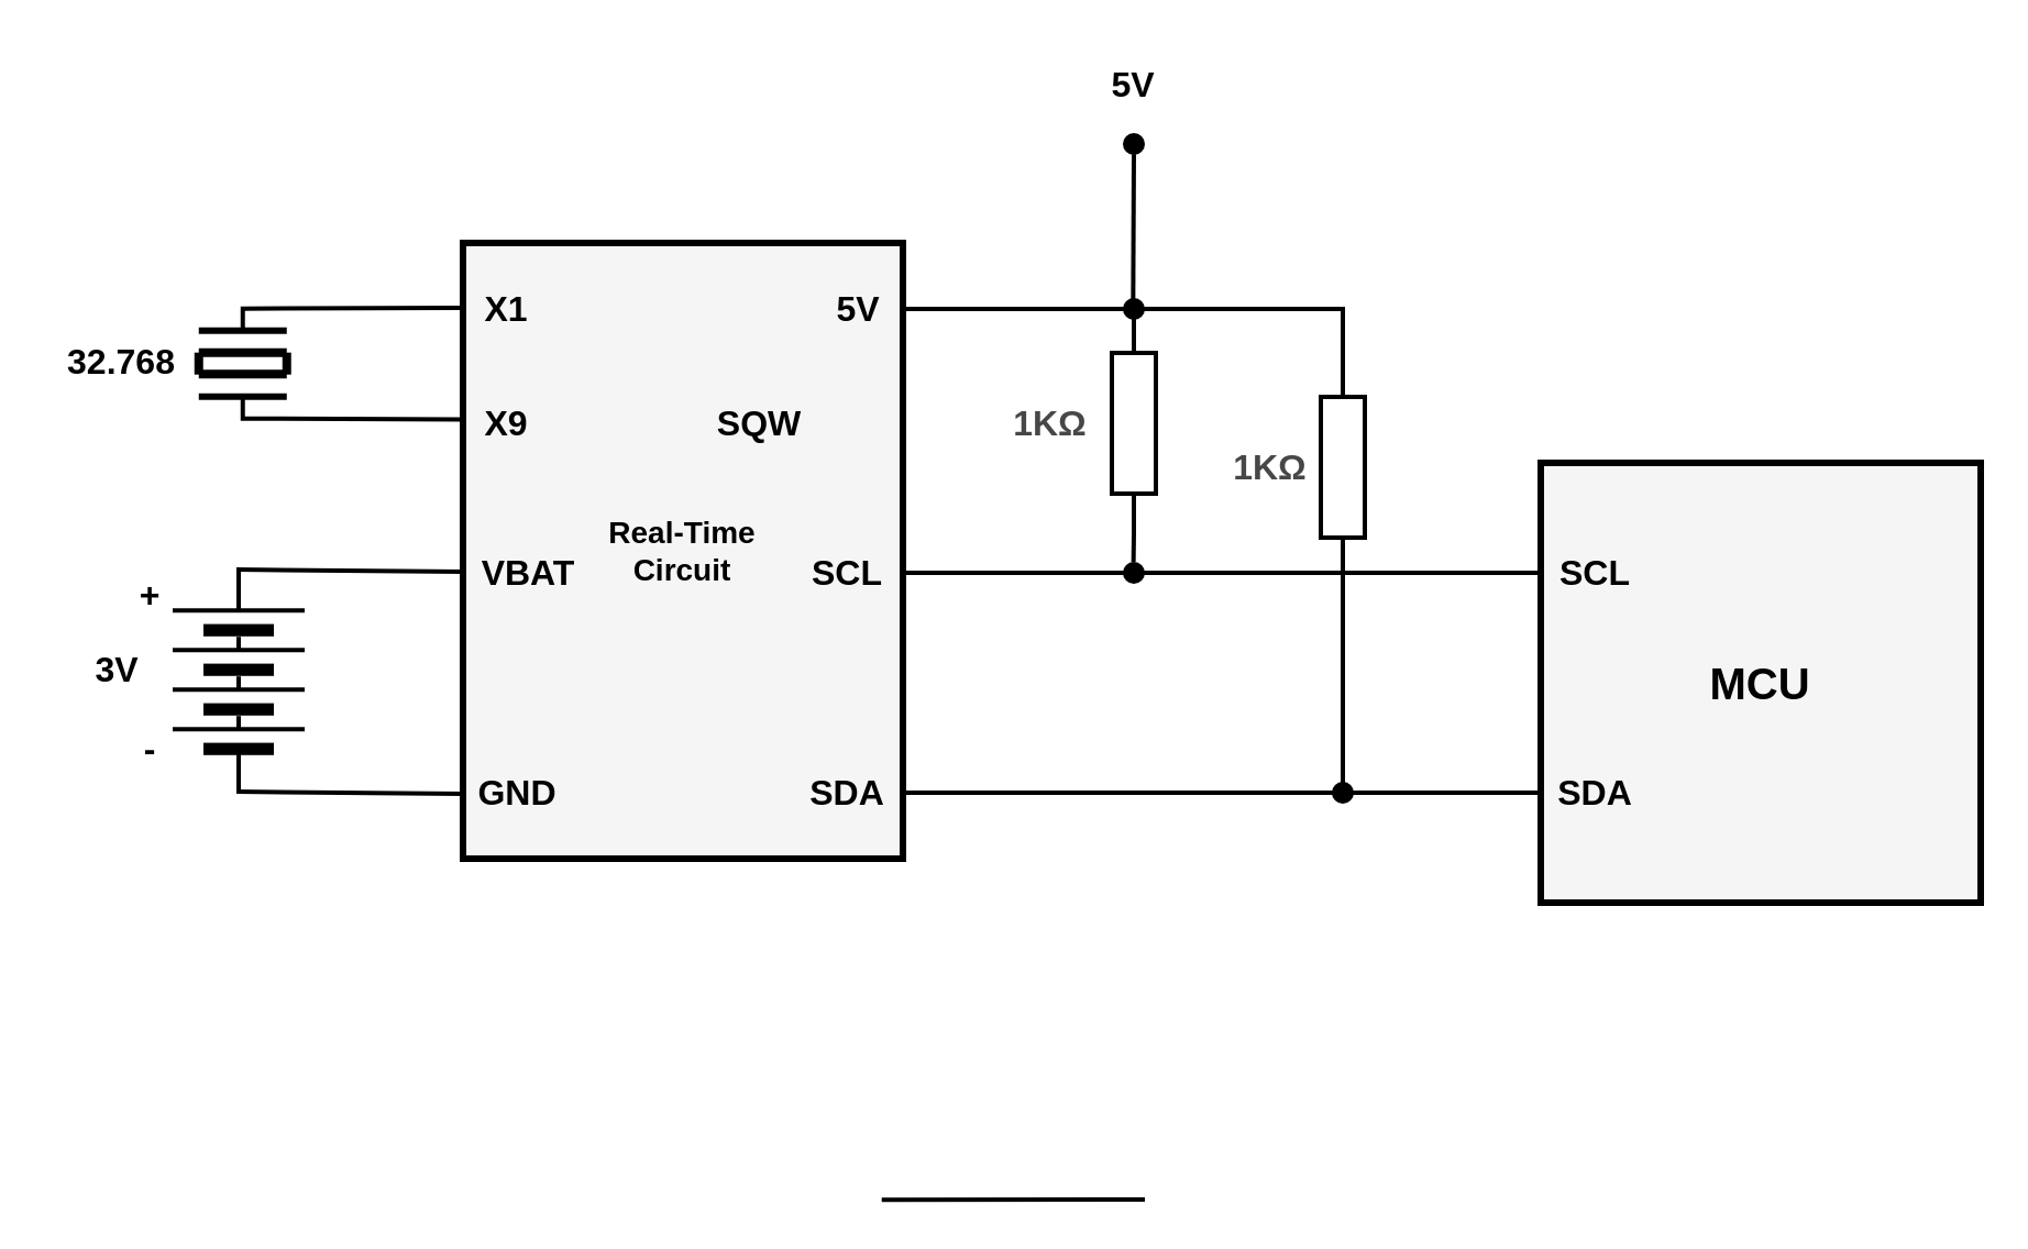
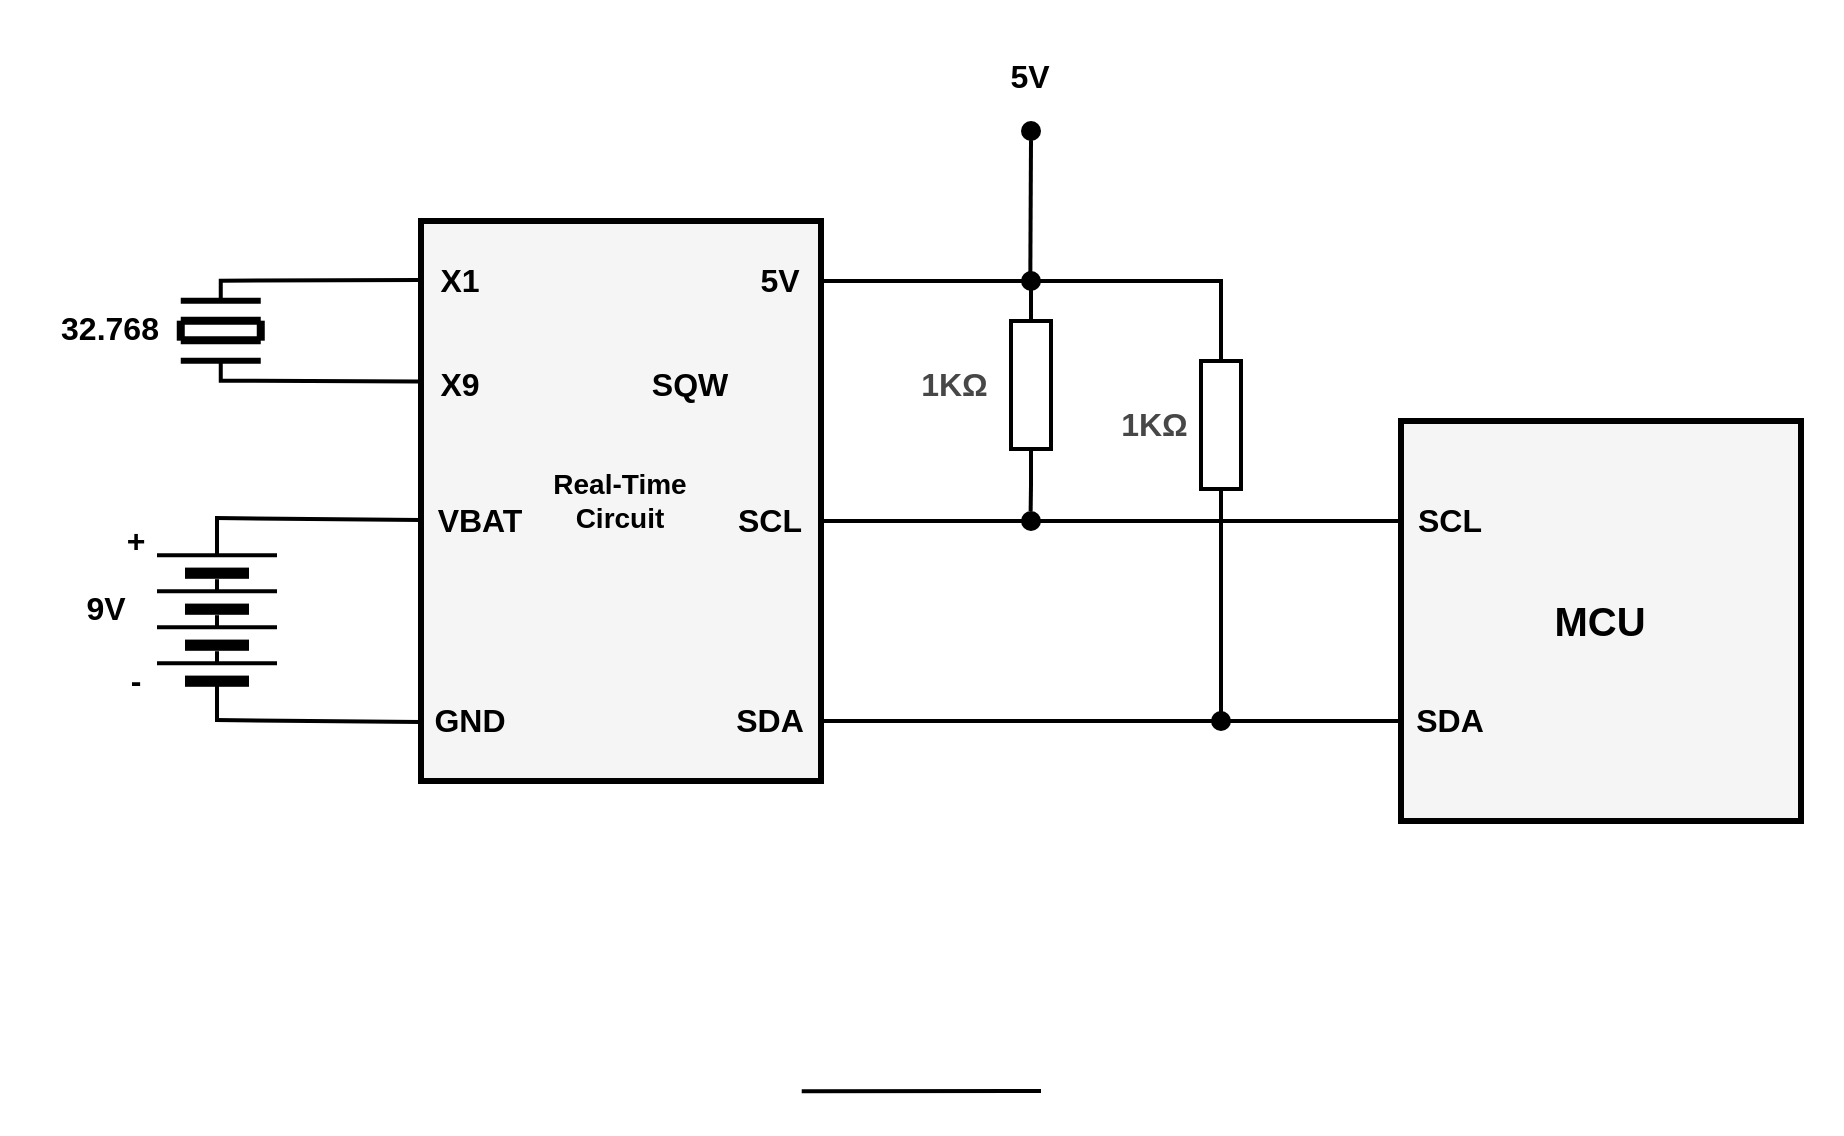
- <mxCell id="18" value="&lt;span style=&quot;font-size: 16px;&quot;&gt;&lt;b&gt;3V&lt;/b&gt;&lt;/span&gt;" style="text;html=1;align=center;verticalAlign=middle;whiteSpace=wrap;rounded=0;" parent="1" vertex="1"><mxGeometry x="28" y="285.5" width="50" height="36" as="geometry" /></mxCell>
+ <mxCell id="18" value="&lt;span style=&quot;font-size: 16px;&quot;&gt;&lt;b&gt;9V&lt;/b&gt;&lt;/span&gt;" style="text;html=1;align=center;verticalAlign=middle;whiteSpace=wrap;rounded=0;" parent="1" vertex="1"><mxGeometry x="28" y="285.5" width="50" height="36" as="geometry" /></mxCell>
